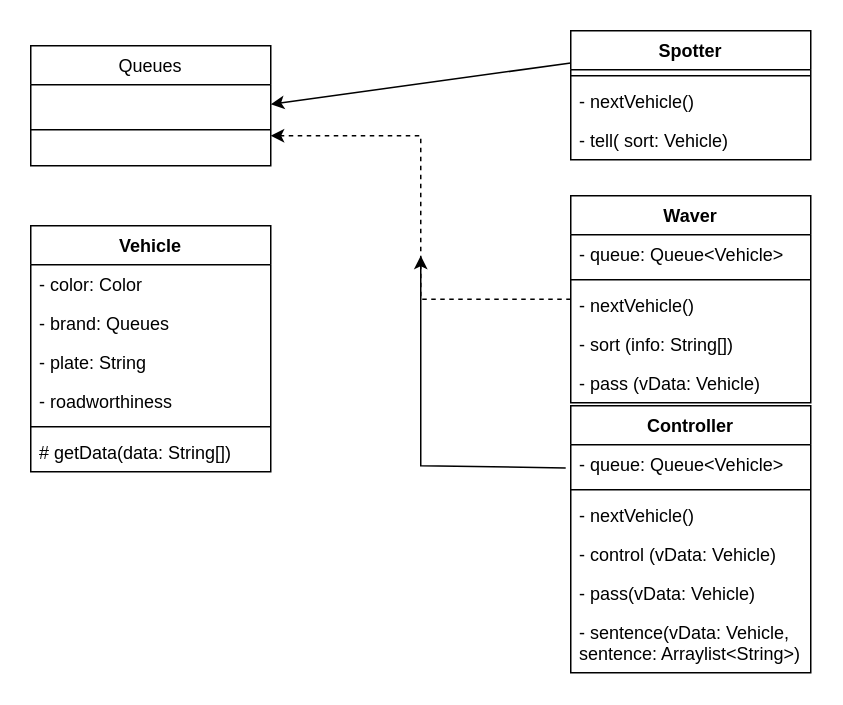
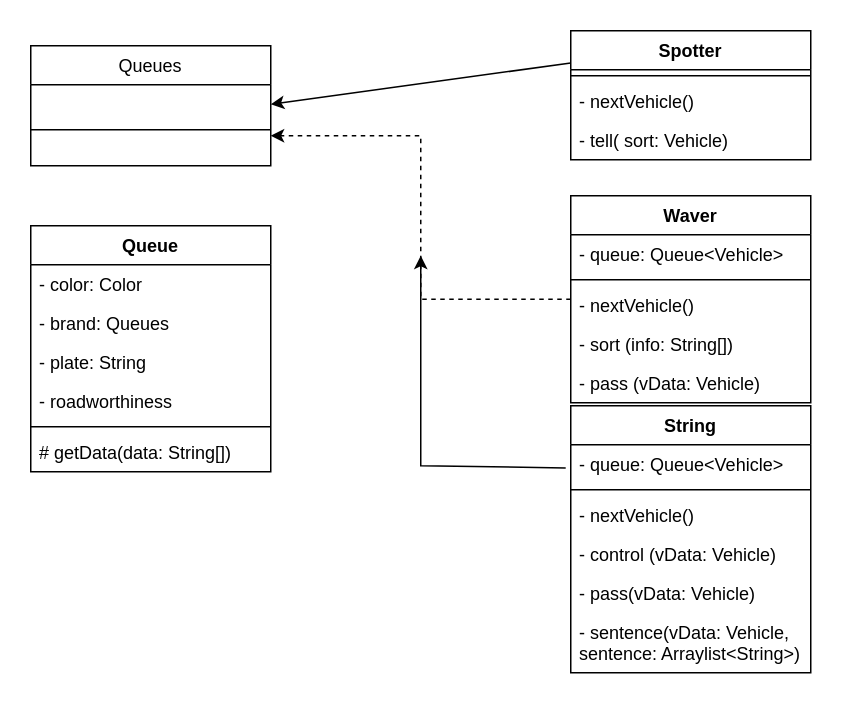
- <mxCell id="23" value="Vehicle" style="swimlane;fontStyle=1;align=center;verticalAlign=top;childLayout=stackLayout;horizontal=1;startSize=26;horizontalStack=0;resizeParent=1;resizeParentMax=0;resizeLast=0;collapsible=1;marginBottom=0;" vertex="1" parent="1"><mxGeometry x="20" y="150" width="160" height="164" as="geometry" /></mxCell>
+ <mxCell id="23" value="Queue" style="swimlane;fontStyle=1;align=center;verticalAlign=top;childLayout=stackLayout;horizontal=1;startSize=26;horizontalStack=0;resizeParent=1;resizeParentMax=0;resizeLast=0;collapsible=1;marginBottom=0;" vertex="1" parent="1"><mxGeometry x="20" y="150" width="160" height="164" as="geometry" /></mxCell>
- <mxCell id="16" value="Controller" style="swimlane;fontStyle=1;align=center;verticalAlign=top;childLayout=stackLayout;horizontal=1;startSize=26;horizontalStack=0;resizeParent=1;resizeParentMax=0;resizeLast=0;collapsible=1;marginBottom=0;" vertex="1" parent="1"><mxGeometry x="380" y="270" width="160" height="178" as="geometry" /></mxCell>
+ <mxCell id="16" value="String" style="swimlane;fontStyle=1;align=center;verticalAlign=top;childLayout=stackLayout;horizontal=1;startSize=26;horizontalStack=0;resizeParent=1;resizeParentMax=0;resizeLast=0;collapsible=1;marginBottom=0;" vertex="1" parent="1"><mxGeometry x="380" y="270" width="160" height="178" as="geometry" /></mxCell>
